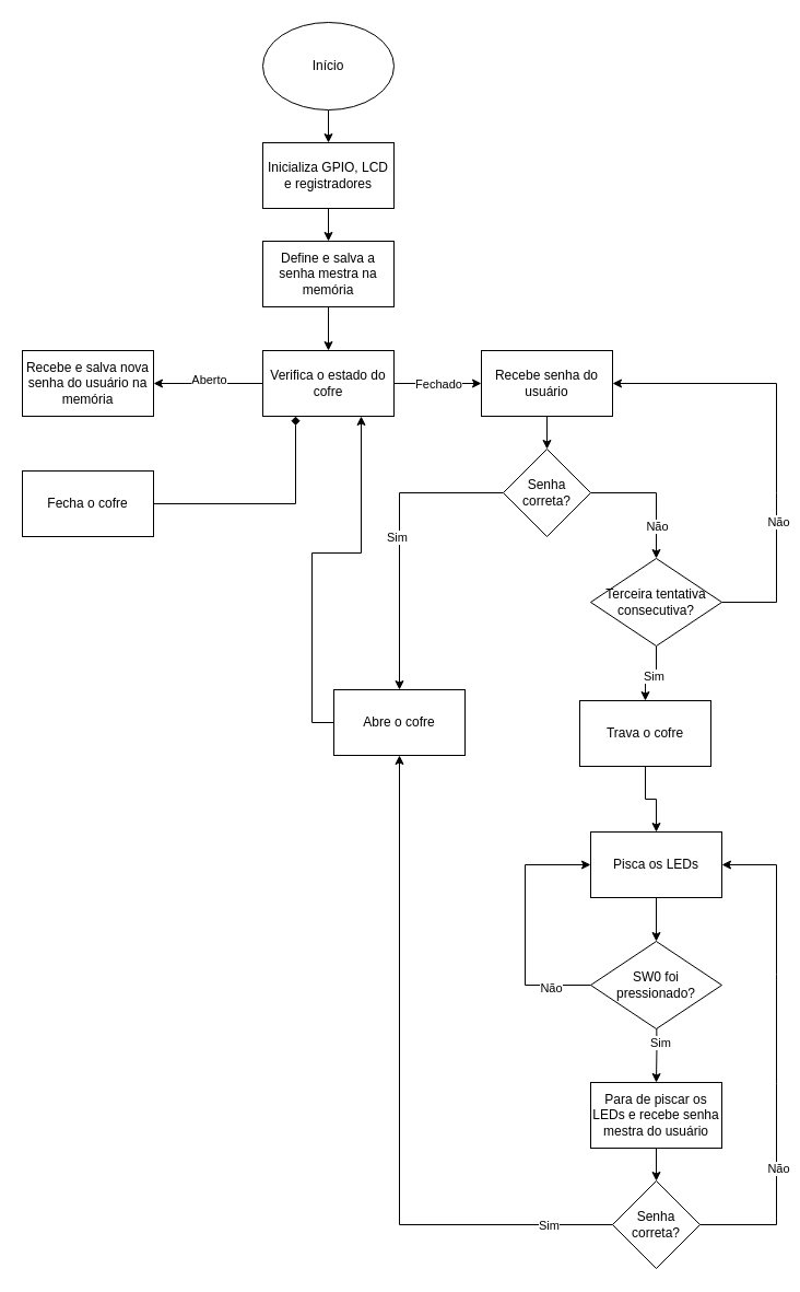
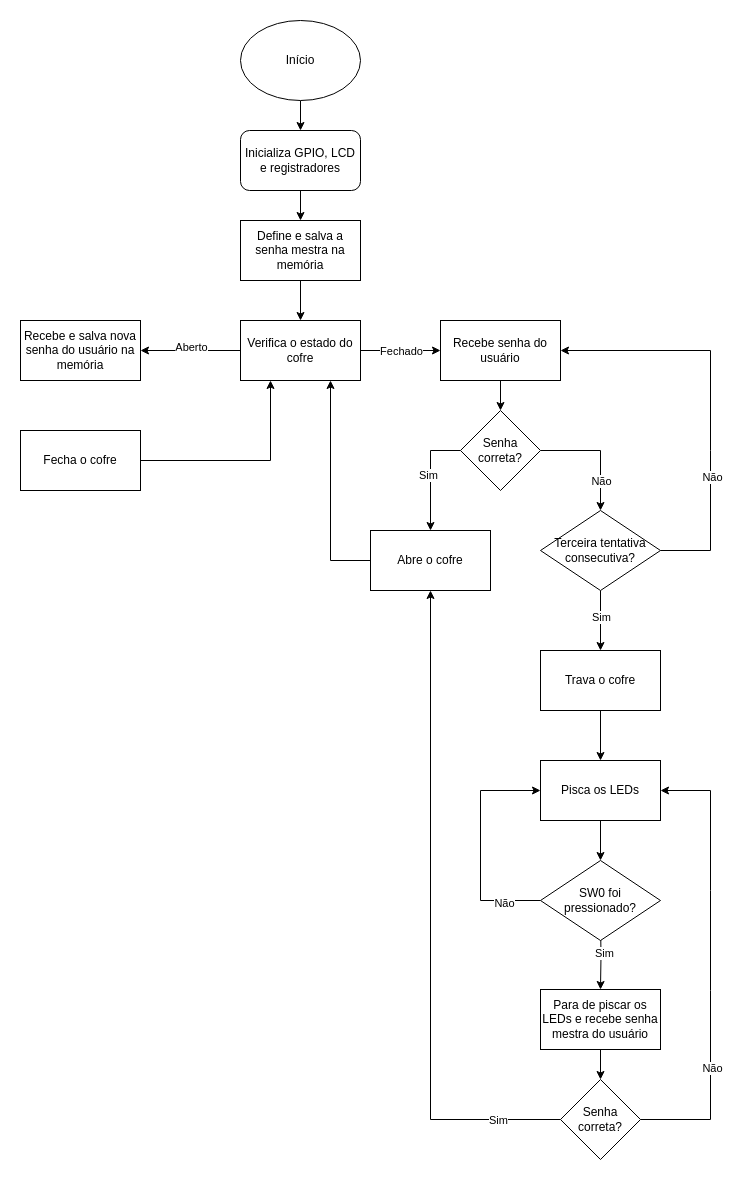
- <mxCell id="3" value="Inicializa GPIO, LCD e registradores" style="rounded=0;whiteSpace=wrap;html=1;" vertex="1" parent="1"><mxGeometry x="240" y="130" width="120" height="60" as="geometry" /></mxCell>
+ <mxCell id="3" value="Inicializa GPIO, LCD e registradores" style="whiteSpace=wrap;html=1;rounded=1;" vertex="1" parent="1"><mxGeometry x="240" y="130" width="120" height="60" as="geometry" /></mxCell>
- <mxCell id="21" value="" style="edgeStyle=orthogonalEdgeStyle;rounded=0;orthogonalLoop=1;jettySize=auto;html=1;entryX=0.25;entryY=1;entryDx=0;entryDy=0;endArrow=diamond;" edge="1" parent="1" source="22" target="12"><mxGeometry relative="1" as="geometry"><mxPoint x="300" y="460" as="targetPoint" /></mxGeometry></mxCell>
+ <mxCell id="21" value="" style="edgeStyle=orthogonalEdgeStyle;rounded=0;orthogonalLoop=1;jettySize=auto;html=1;entryX=0.25;entryY=1;entryDx=0;entryDy=0;" edge="1" parent="1" source="22" target="12"><mxGeometry relative="1" as="geometry"><mxPoint x="300" y="460" as="targetPoint" /></mxGeometry></mxCell>
- <mxCell id="24" value="Abre o cofre" style="whiteSpace=wrap;html=1;rounded=0;" vertex="1" parent="1"><mxGeometry x="305" y="630" width="120" height="60" as="geometry" /></mxCell>
+ <mxCell id="24" value="Abre o cofre" style="whiteSpace=wrap;html=1;rounded=0;" vertex="1" parent="1"><mxGeometry x="370" y="530" width="120" height="60" as="geometry" /></mxCell>
- <mxCell id="26" value="Trava o cofre" style="whiteSpace=wrap;html=1;rounded=0;" vertex="1" parent="1"><mxGeometry x="530" y="640" width="120" height="60" as="geometry" /></mxCell>
+ <mxCell id="26" value="Trava o cofre" style="whiteSpace=wrap;html=1;rounded=0;" vertex="1" parent="1"><mxGeometry x="540" y="650" width="120" height="60" as="geometry" /></mxCell>
